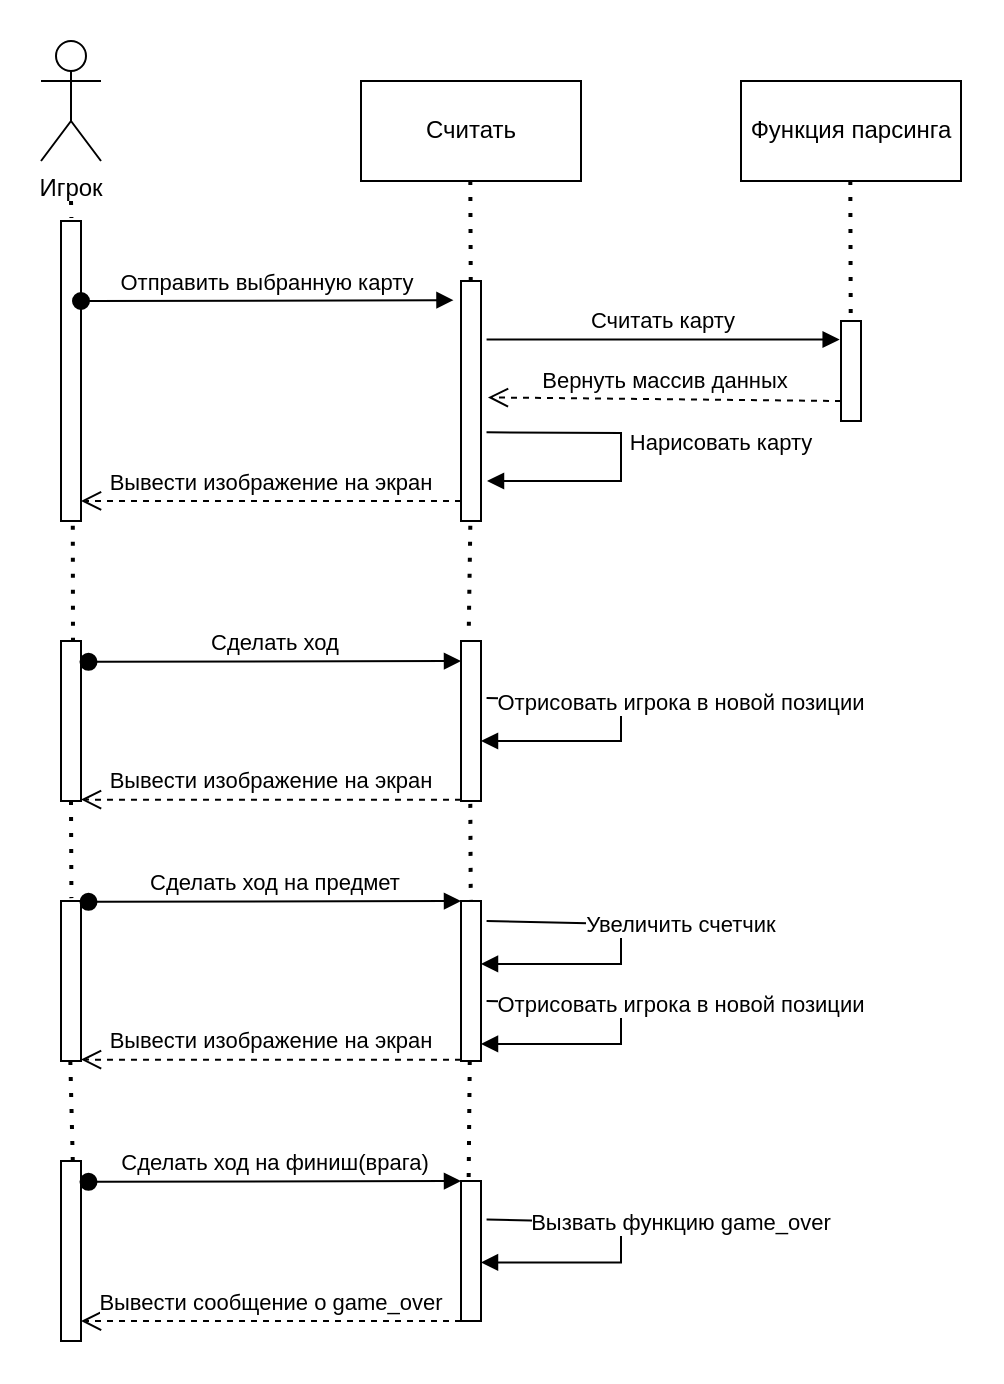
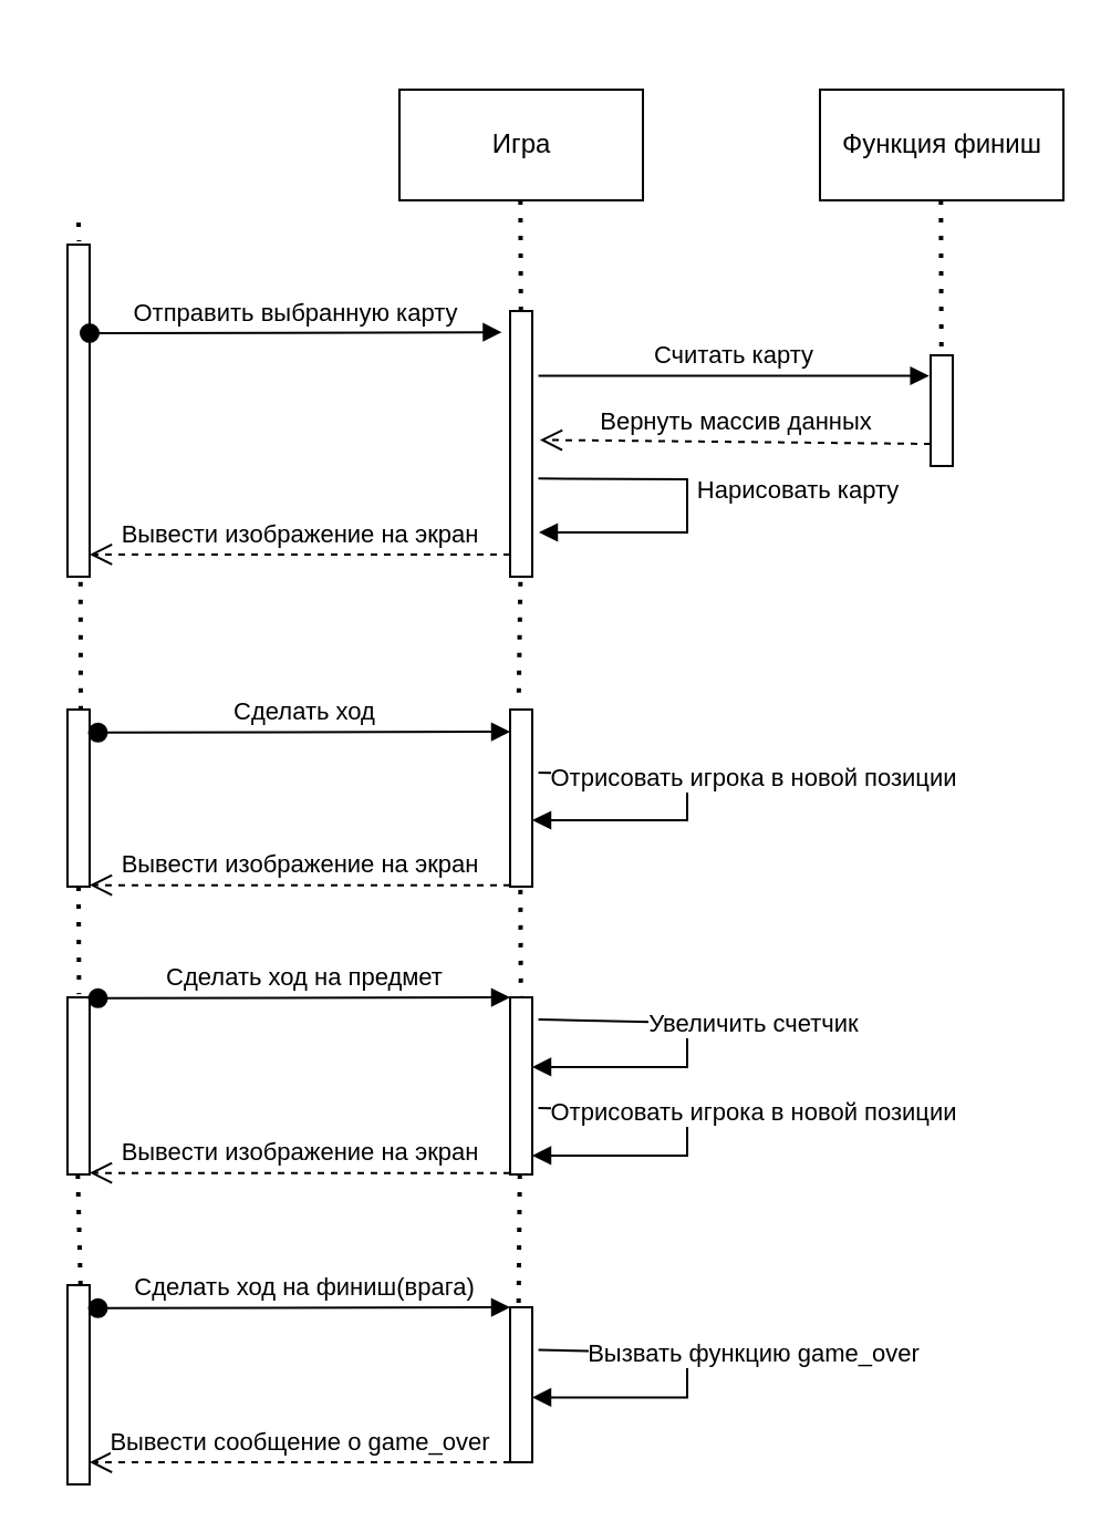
- <mxCell id="2" value="Игрок" style="shape=umlActor;verticalLabelPosition=bottom;verticalAlign=top;html=1;outlineConnect=0;" parent="1" vertex="1"><mxGeometry x="20" y="20" width="30" height="60" as="geometry" /></mxCell>
- <mxCell id="6" value="Считать" style="html=1;" vertex="1" parent="1"><mxGeometry x="180" y="40" width="110" height="50" as="geometry" /></mxCell>
+ <mxCell id="6" value="Игра" style="html=1;" vertex="1" parent="1"><mxGeometry x="180" y="40" width="110" height="50" as="geometry" /></mxCell>
- <mxCell id="10" value="Функция парсинга" style="html=1;" vertex="1" parent="1"><mxGeometry x="370" y="40" width="110" height="50" as="geometry" /></mxCell>
+ <mxCell id="10" value="Функция финиш" style="html=1;" vertex="1" parent="1"><mxGeometry x="370" y="40" width="110" height="50" as="geometry" /></mxCell>
